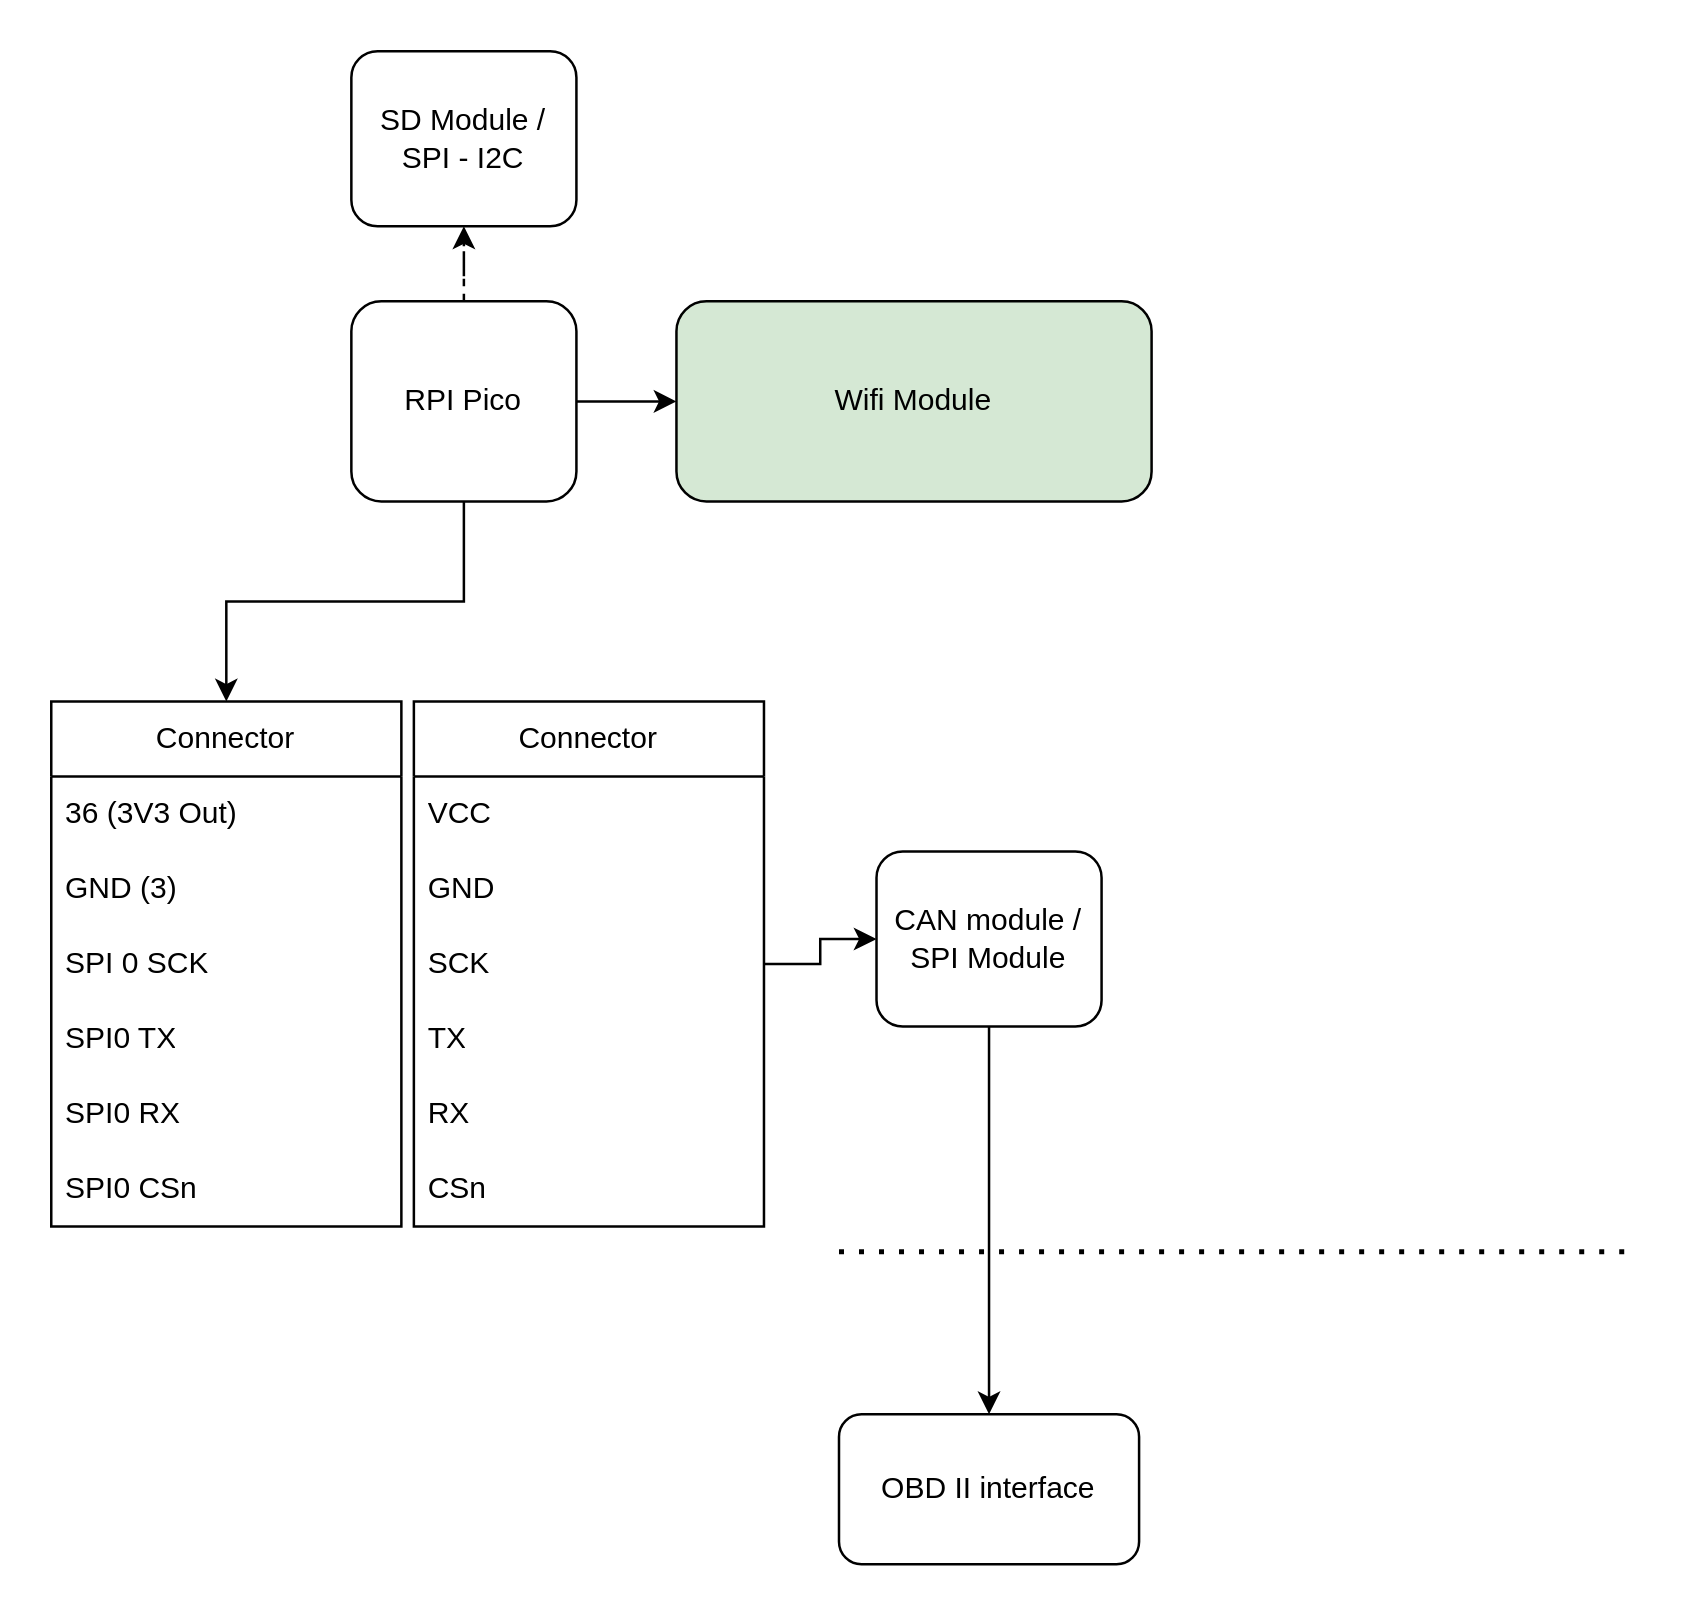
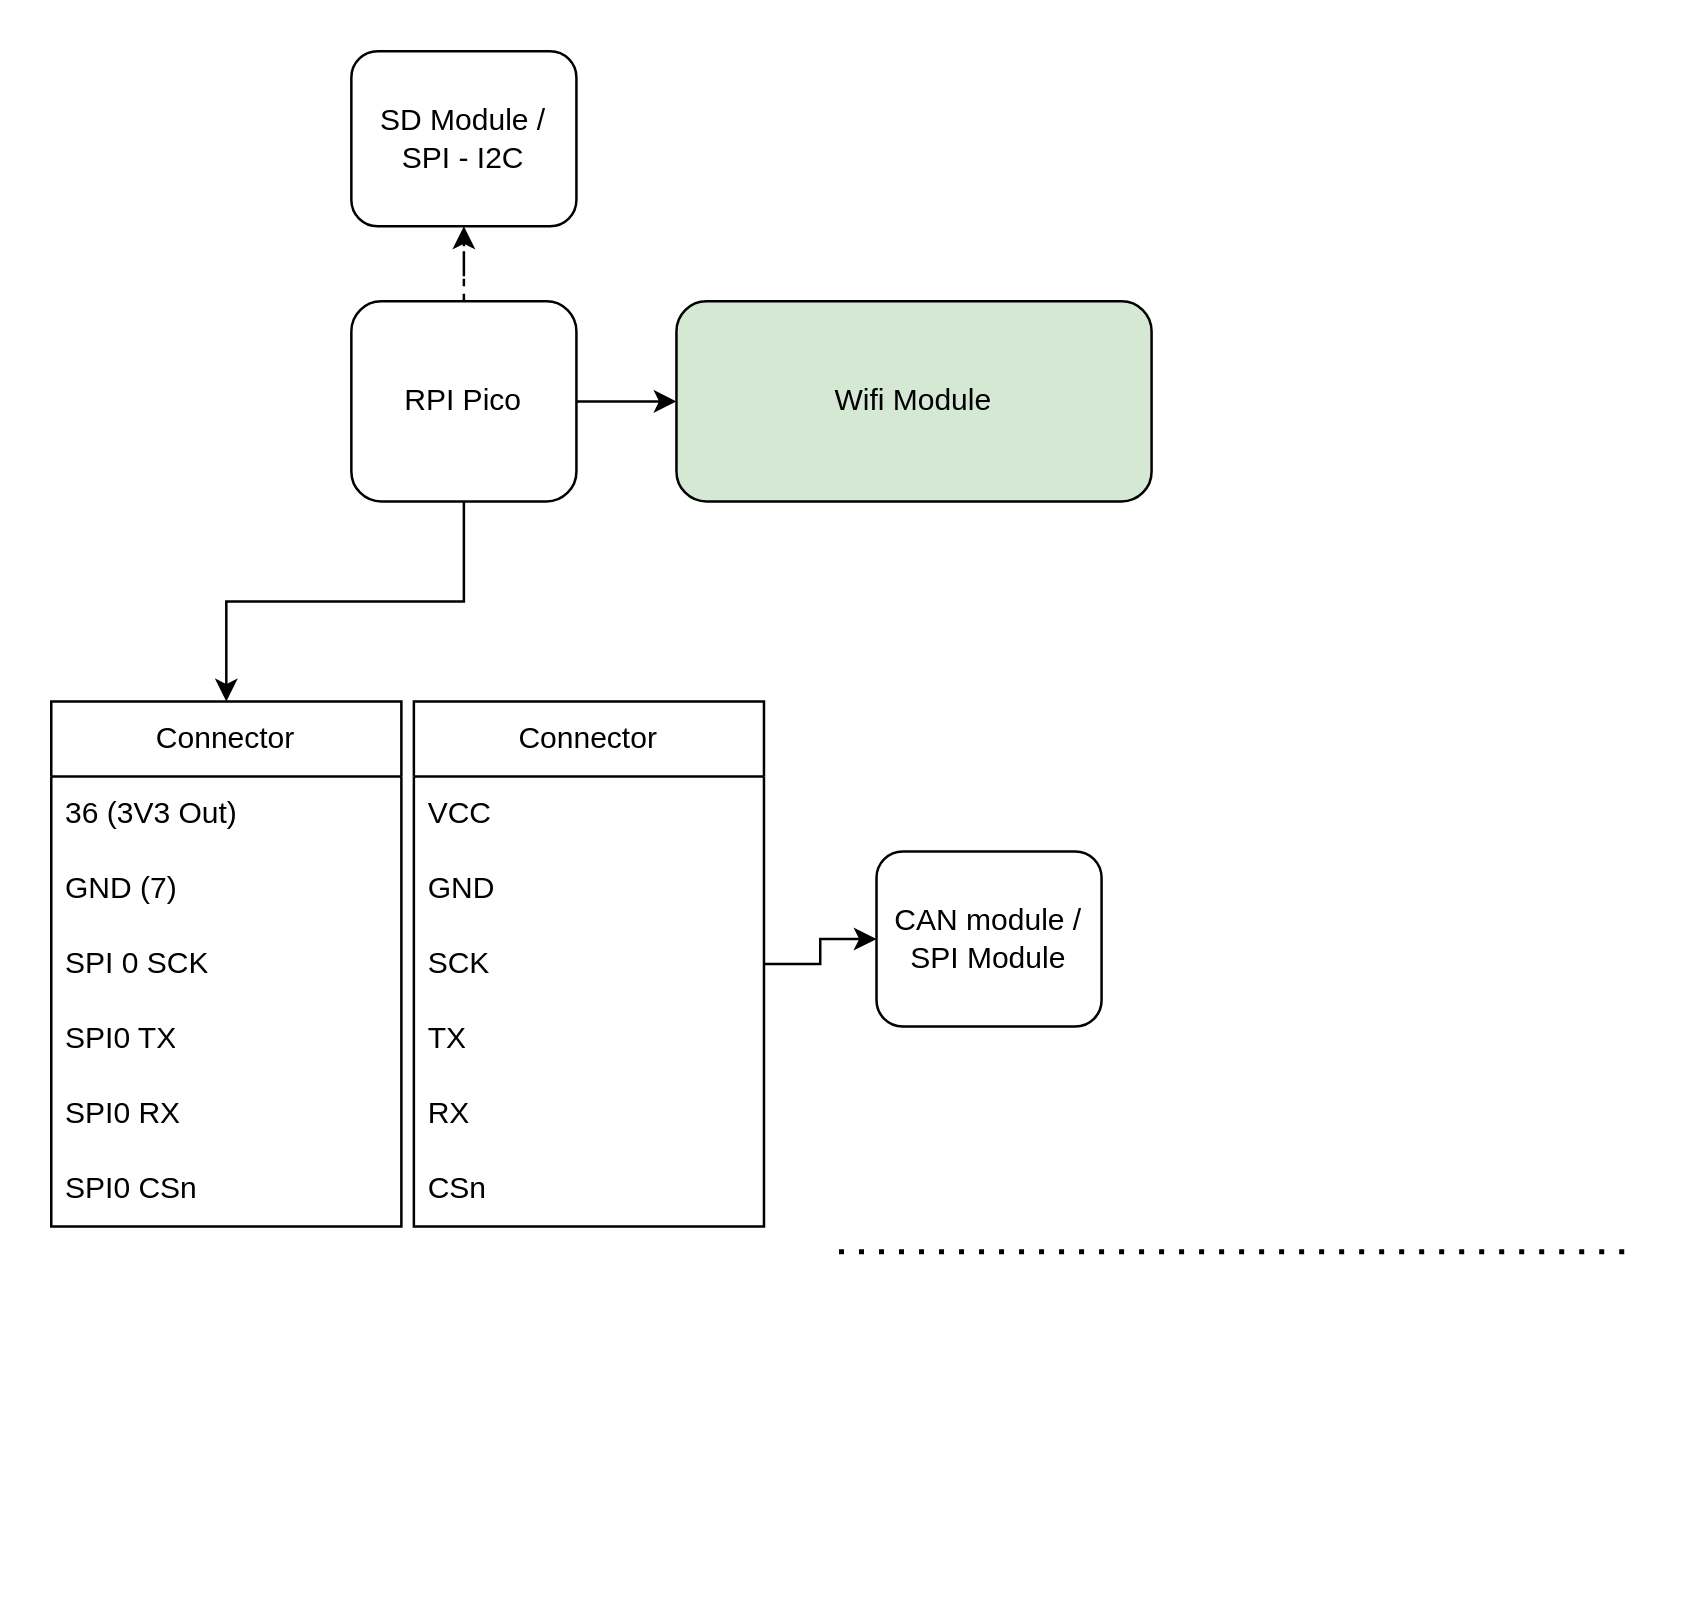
- <mxCell id="22" value="GND (3)" style="text;strokeColor=none;fillColor=none;align=left;verticalAlign=middle;spacingLeft=4;spacingRight=4;overflow=hidden;points=[[0,0.5],[1,0.5]];portConstraint=eastwest;rotatable=0;whiteSpace=wrap;html=1;" parent="20" vertex="1"><mxGeometry y="60" width="140" height="30" as="geometry" /></mxCell>
+ <mxCell id="22" value="GND (7)" style="text;strokeColor=none;fillColor=none;align=left;verticalAlign=middle;spacingLeft=4;spacingRight=4;overflow=hidden;points=[[0,0.5],[1,0.5]];portConstraint=eastwest;rotatable=0;whiteSpace=wrap;html=1;" parent="20" vertex="1"><mxGeometry y="60" width="140" height="30" as="geometry" /></mxCell>
- <mxCell id="7" style="edgeStyle=orthogonalEdgeStyle;rounded=0;orthogonalLoop=1;jettySize=auto;html=1;" parent="1" source="8" target="10" edge="1"><mxGeometry relative="1" as="geometry" /></mxCell>
- <mxCell id="10" value="OBD II interface" style="rounded=1;whiteSpace=wrap;html=1;" parent="1" vertex="1"><mxGeometry x="335" y="565" width="120" height="60" as="geometry" /></mxCell>
